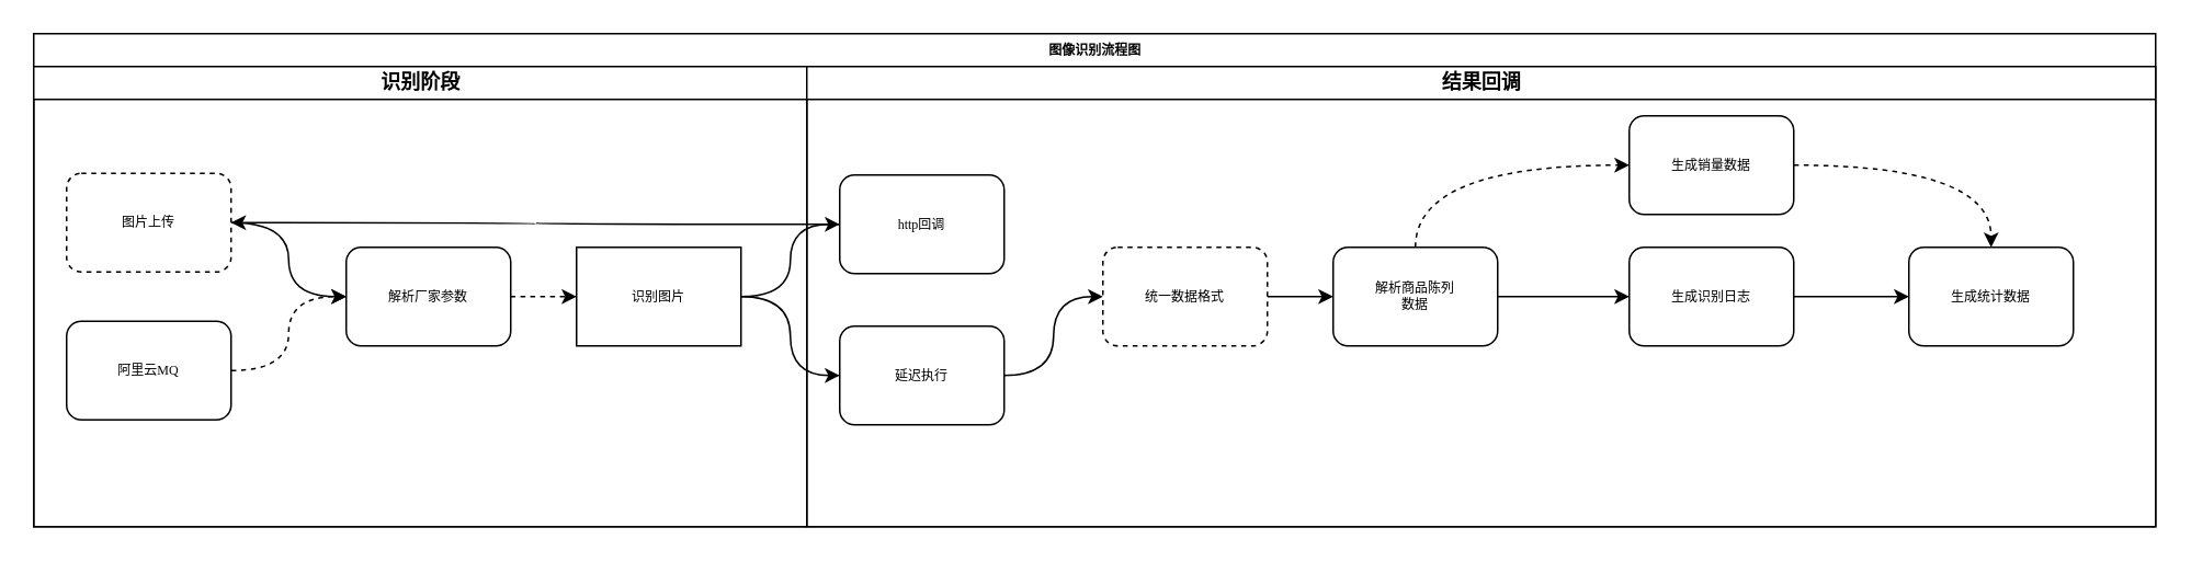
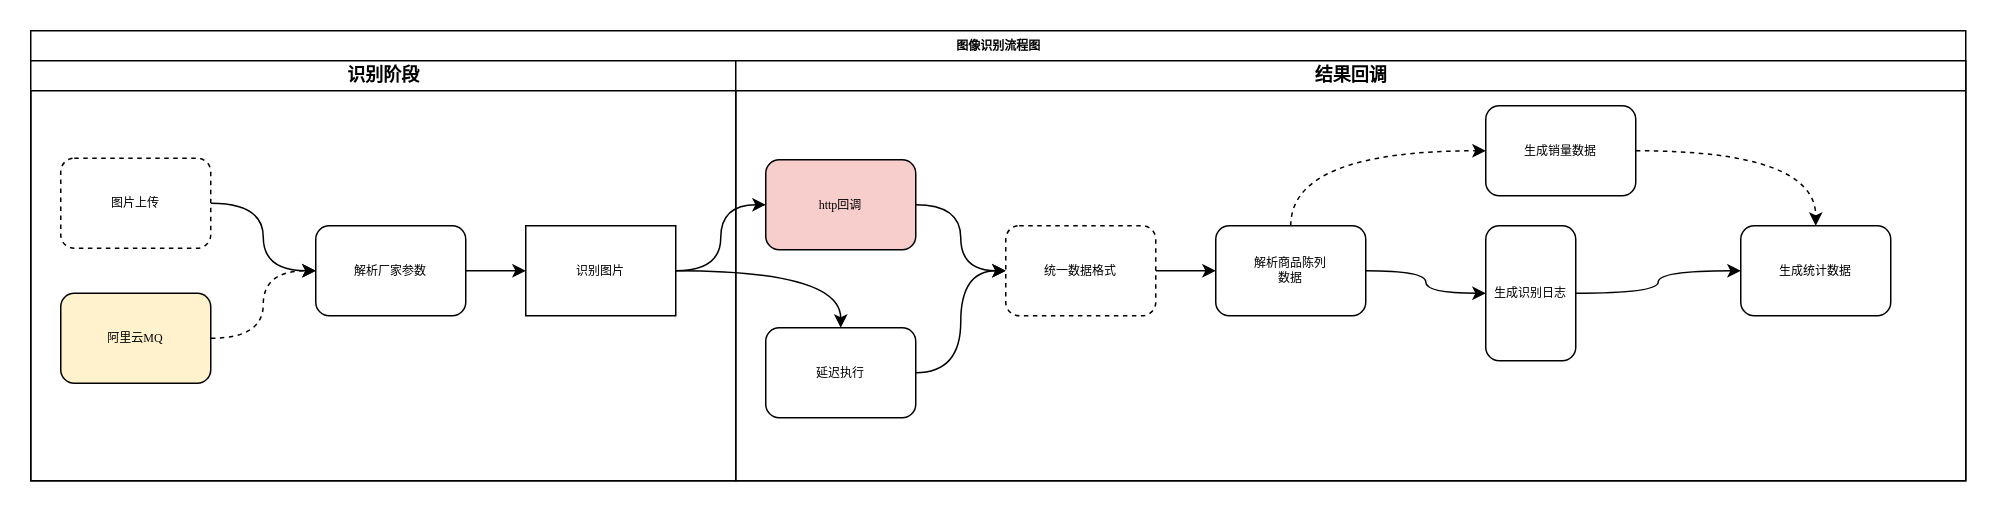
- <mxCell id="12" style="edgeStyle=orthogonalEdgeStyle;curved=1;rounded=0;orthogonalLoop=1;jettySize=auto;html=1;" edge="1" parent="11" source="13" target="5"><mxGeometry relative="1" as="geometry" /></mxCell>
+ <mxCell id="12" style="edgeStyle=orthogonalEdgeStyle;curved=1;rounded=0;orthogonalLoop=1;jettySize=auto;html=1;entryX=0;entryY=0.5;entryDx=0;entryDy=0;" edge="1" parent="11" source="13" target="17"><mxGeometry relative="1" as="geometry" /></mxCell>
- <mxCell id="13" value="http回调" style="rounded=1;whiteSpace=wrap;html=1;shadow=0;labelBackgroundColor=none;strokeWidth=1;fontFamily=Verdana;fontSize=8;align=center;" vertex="1" parent="11"><mxGeometry x="20" y="66" width="100" height="60" as="geometry" /></mxCell>
+ <mxCell id="13" value="http回调" style="rounded=1;whiteSpace=wrap;html=1;shadow=0;labelBackgroundColor=none;strokeWidth=1;fontFamily=Verdana;fontSize=8;align=center;fillColor=#f8cecc;" vertex="1" parent="11"><mxGeometry x="20" y="66" width="100" height="60" as="geometry" /></mxCell>
- <mxCell id="8" style="edgeStyle=orthogonalEdgeStyle;curved=1;rounded=0;orthogonalLoop=1;jettySize=auto;html=1;exitX=1;exitY=0.5;exitDx=0;exitDy=0;entryX=0;entryY=0.5;entryDx=0;entryDy=0;dashed=1;" edge="1" parent="3" source="9" target="10"><mxGeometry relative="1" as="geometry" /></mxCell>
+ <mxCell id="8" style="edgeStyle=orthogonalEdgeStyle;curved=1;rounded=0;orthogonalLoop=1;jettySize=auto;html=1;exitX=1;exitY=0.5;exitDx=0;exitDy=0;entryX=0;entryY=0.5;entryDx=0;entryDy=0;" edge="1" parent="3" source="9" target="10"><mxGeometry relative="1" as="geometry" /></mxCell>
- <mxCell id="25" value="生成识别日志" style="rounded=1;whiteSpace=wrap;html=1;shadow=0;labelBackgroundColor=none;strokeWidth=1;fontFamily=Verdana;fontSize=8;align=center;" vertex="1" parent="11"><mxGeometry x="500" y="110" width="100" height="60" as="geometry" /></mxCell>
+ <mxCell id="25" value="生成识别日志" style="rounded=1;whiteSpace=wrap;html=1;shadow=0;labelBackgroundColor=none;strokeWidth=1;fontFamily=Verdana;fontSize=8;align=center;" vertex="1" parent="11"><mxGeometry x="500" y="110" width="60" height="90" as="geometry" /></mxCell>
- <mxCell id="7" value="阿里云MQ" style="rounded=1;whiteSpace=wrap;html=1;shadow=0;labelBackgroundColor=none;strokeWidth=1;fontFamily=Verdana;fontSize=8;align=center;" parent="3" vertex="1"><mxGeometry x="20" y="155" width="100" height="60" as="geometry" /></mxCell>
+ <mxCell id="7" value="阿里云MQ" style="rounded=1;whiteSpace=wrap;html=1;shadow=0;labelBackgroundColor=none;strokeWidth=1;fontFamily=Verdana;fontSize=8;align=center;fillColor=#fff2cc;" parent="3" vertex="1"><mxGeometry x="20" y="155" width="100" height="60" as="geometry" /></mxCell>
- <mxCell id="15" value="延迟执行" style="rounded=1;whiteSpace=wrap;html=1;shadow=0;labelBackgroundColor=none;strokeWidth=1;fontFamily=Verdana;fontSize=8;align=center;" vertex="1" parent="11"><mxGeometry x="20" y="158" width="100" height="60" as="geometry" /></mxCell>
+ <mxCell id="15" value="延迟执行" style="rounded=1;whiteSpace=wrap;html=1;shadow=0;labelBackgroundColor=none;strokeWidth=1;fontFamily=Verdana;fontSize=8;align=center;" vertex="1" parent="11"><mxGeometry x="20" y="178" width="100" height="60" as="geometry" /></mxCell>
